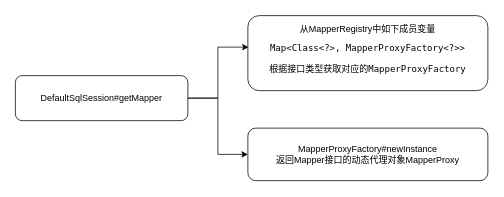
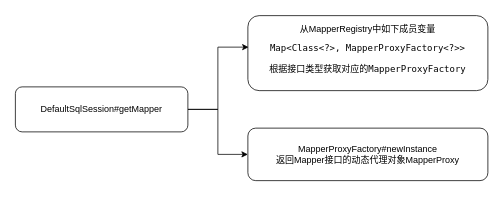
- <mxCell id="4" value="DefaultSqlSession#getMapper" style="rounded=1;whiteSpace=wrap;html=1;" vertex="1" parent="1"><mxGeometry x="20" y="100" width="230" height="60" as="geometry" /></mxCell>
+ <mxCell id="4" value="DefaultSqlSession#getMapper" style="rounded=1;whiteSpace=wrap;html=1;" vertex="1" parent="1"><mxGeometry x="20" y="115" width="230" height="60" as="geometry" /></mxCell>
